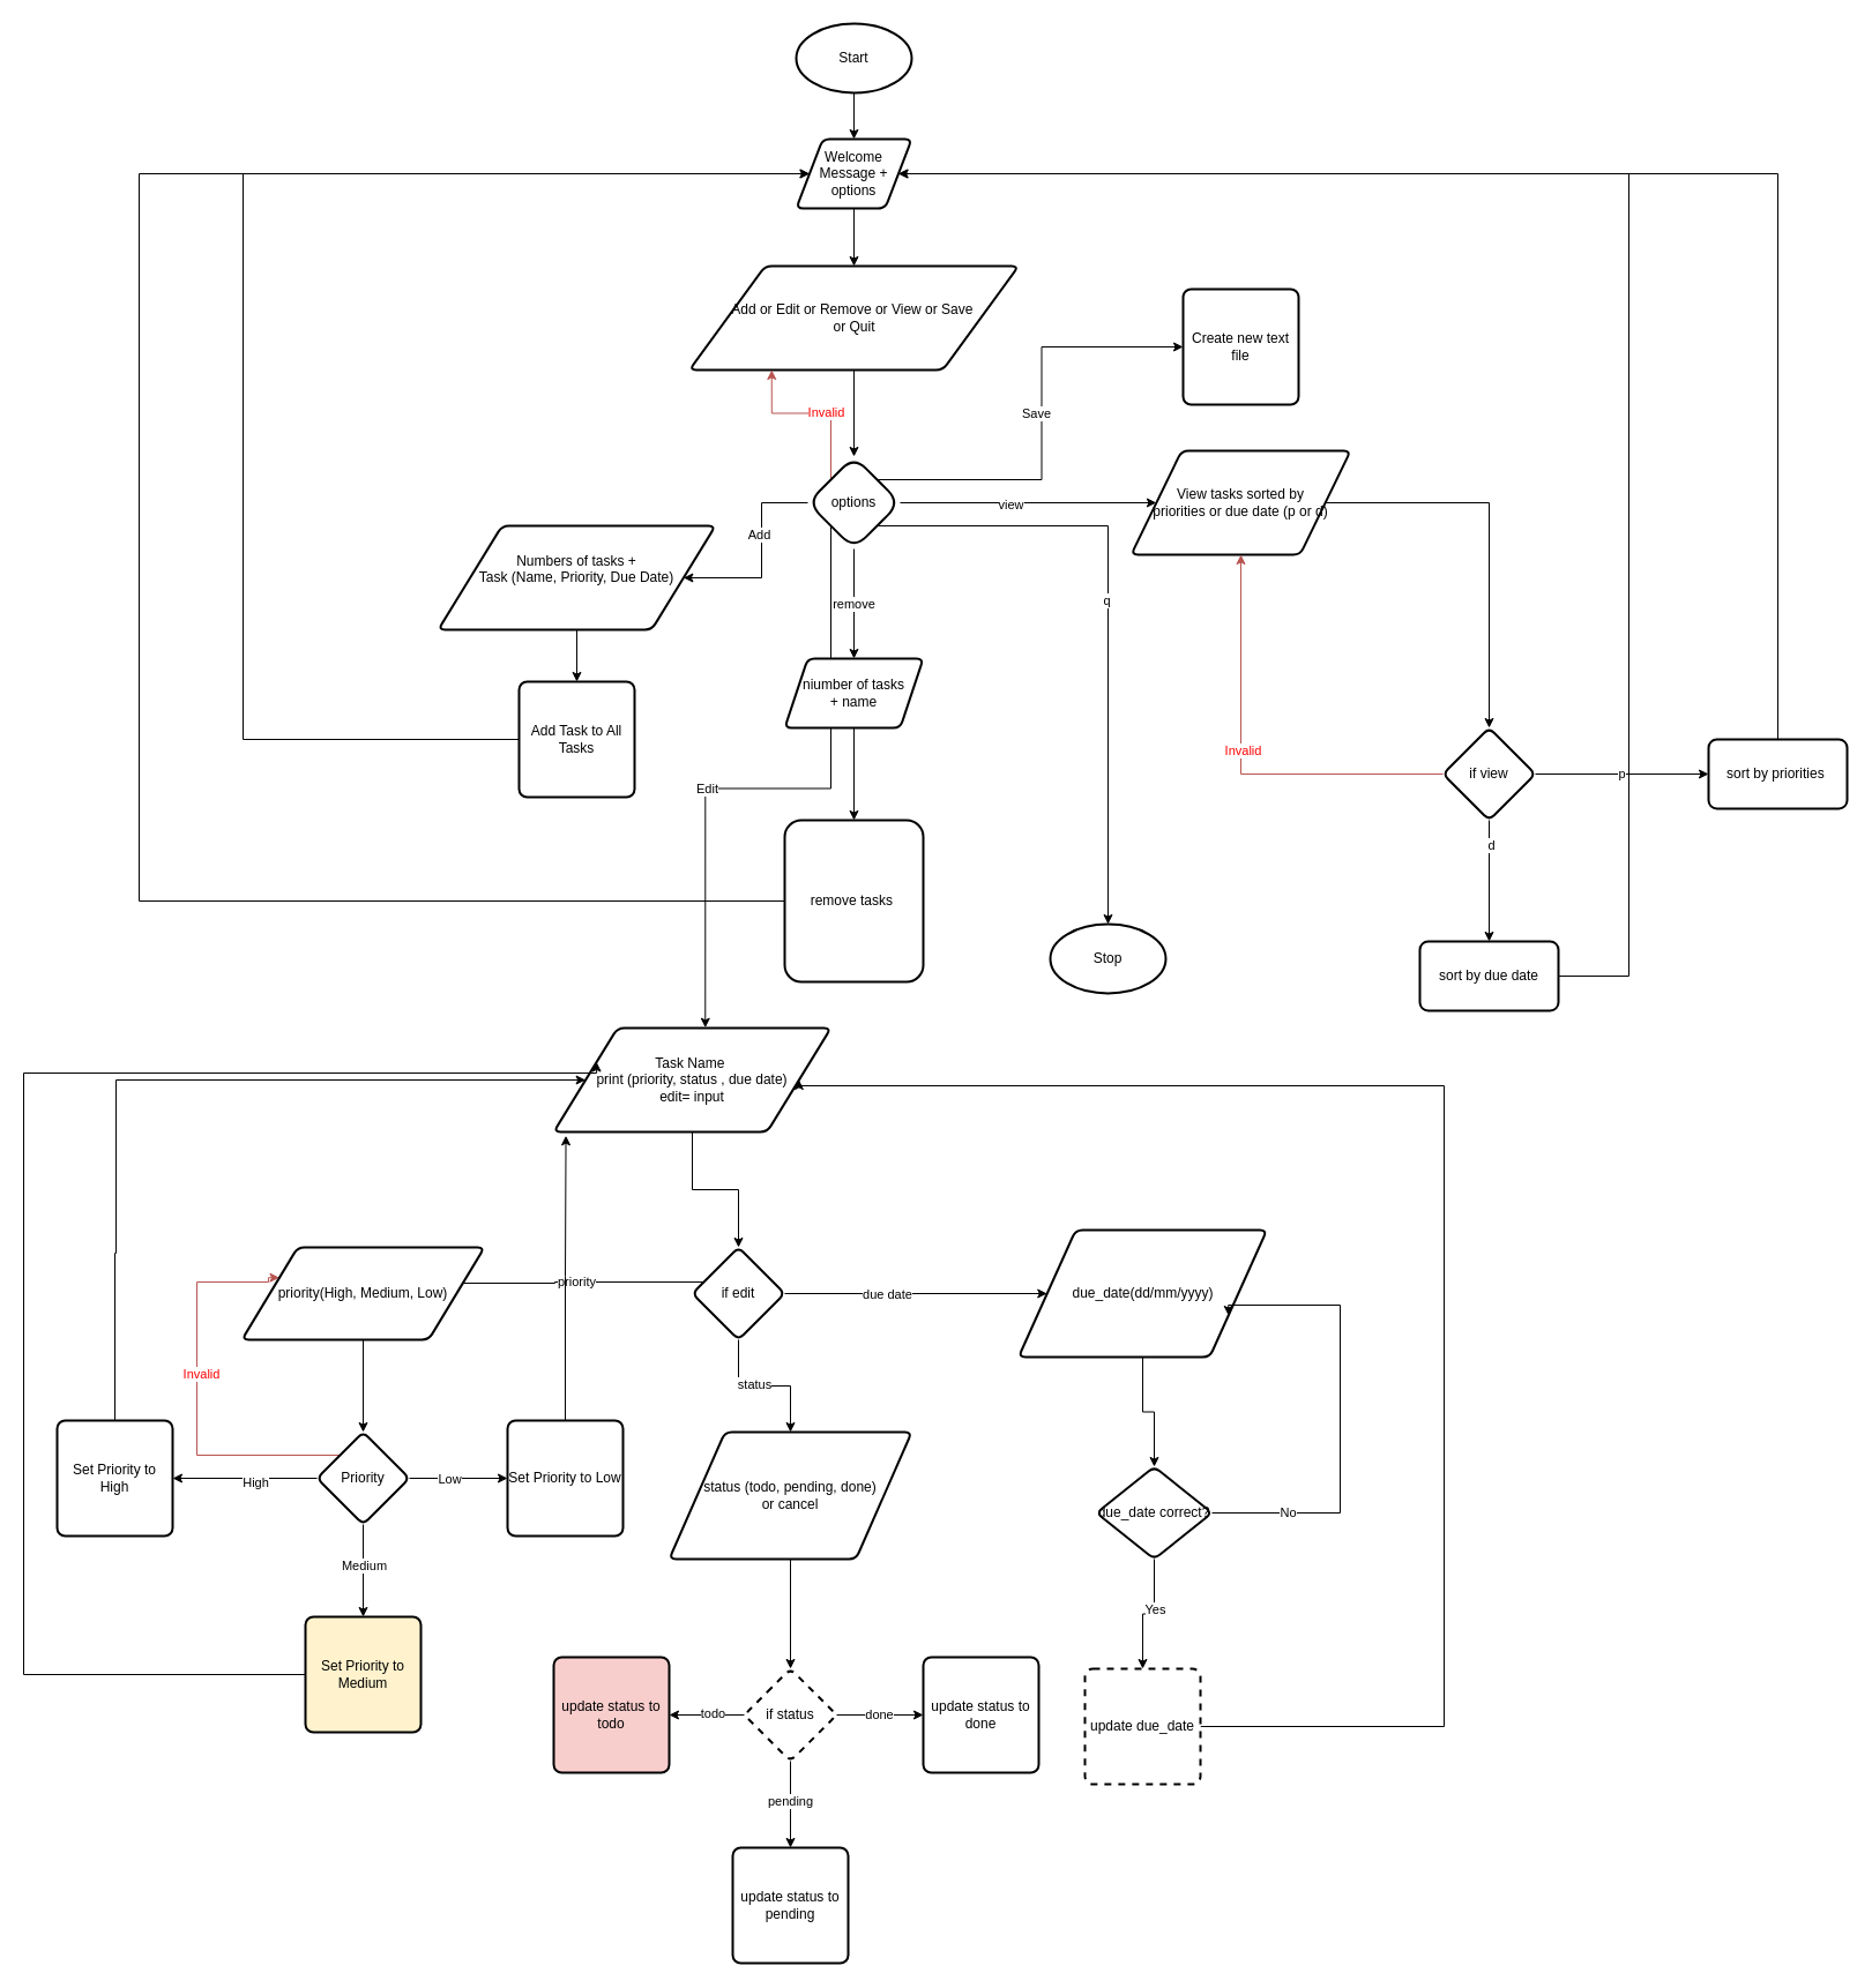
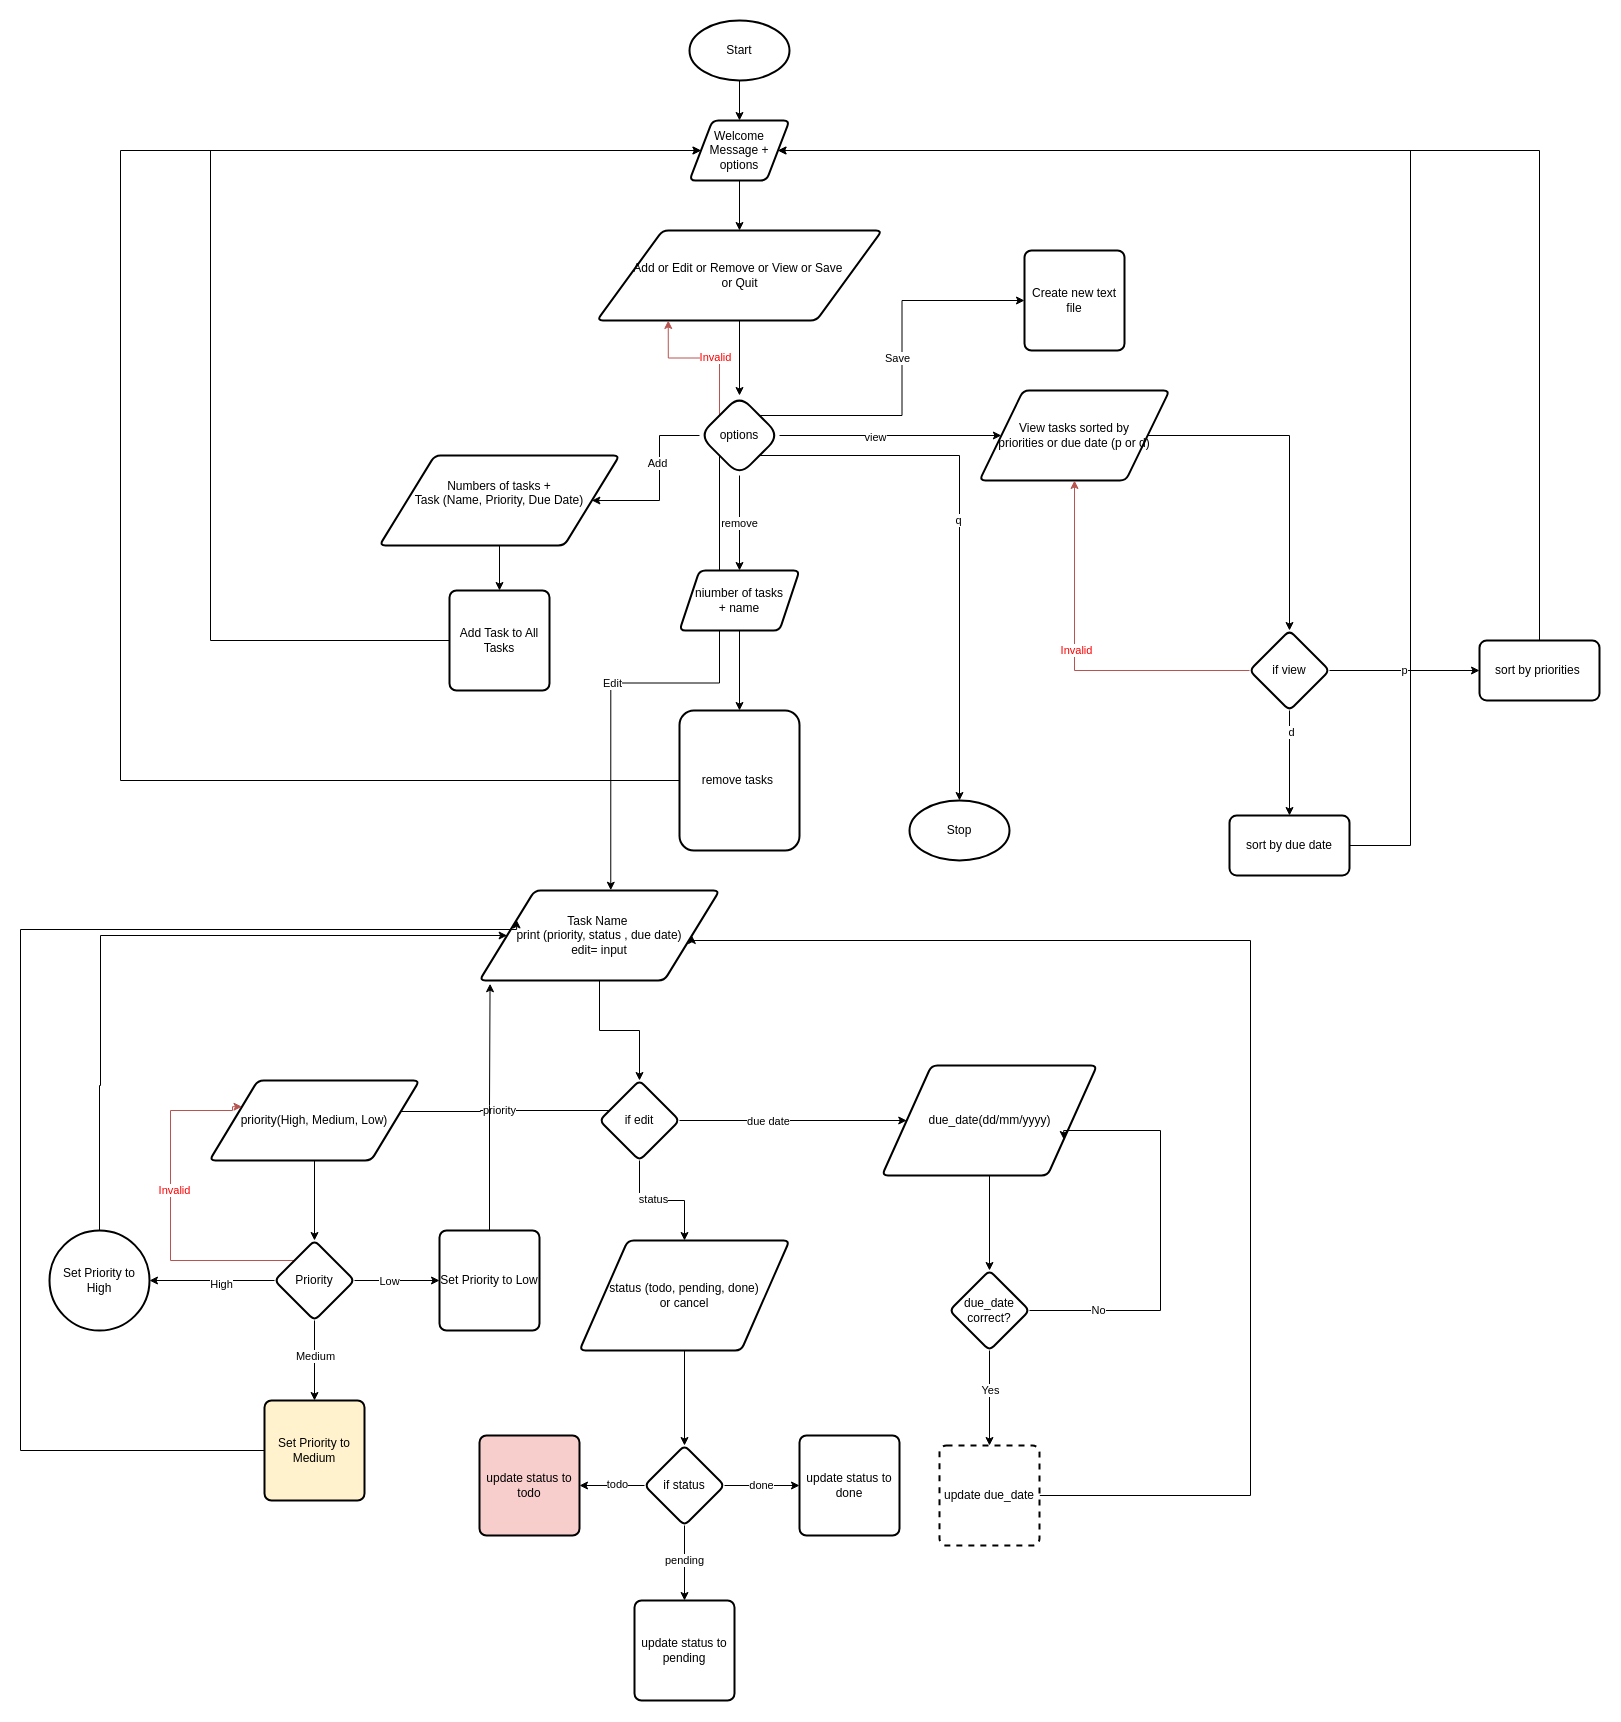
- <mxCell id="64" value="Set Priority to High" style="rounded=1;whiteSpace=wrap;html=1;absoluteArcSize=1;arcSize=14;strokeWidth=2;" vertex="1" parent="1"><mxGeometry x="49" y="1230" width="100" height="100" as="geometry" /></mxCell>
+ <mxCell id="64" value="Set Priority to High" style="ellipse;whiteSpace=wrap;html=1;absoluteArcSize=1;arcSize=14;strokeWidth=2;" vertex="1" parent="1"><mxGeometry x="49" y="1230" width="100" height="100" as="geometry" /></mxCell>
- <mxCell id="90" value="due_date correct?" style="rhombus;whiteSpace=wrap;html=1;strokeWidth=2;rounded=1;arcSize=12;" vertex="1" parent="1"><mxGeometry x="949" y="1270" width="100" height="80" as="geometry" /></mxCell>
+ <mxCell id="90" value="due_date correct?" style="rhombus;whiteSpace=wrap;html=1;strokeWidth=2;rounded=1;arcSize=12;" vertex="1" parent="1"><mxGeometry x="949" y="1270" width="80" height="80" as="geometry" /></mxCell>
- <mxCell id="77" value="if status" style="rhombus;whiteSpace=wrap;html=1;strokeWidth=2;rounded=1;arcSize=12;dashed=1;" vertex="1" parent="1"><mxGeometry x="644" y="1445" width="80" height="80" as="geometry" /></mxCell>
+ <mxCell id="77" value="if status" style="rhombus;whiteSpace=wrap;html=1;strokeWidth=2;rounded=1;arcSize=12;" vertex="1" parent="1"><mxGeometry x="644" y="1445" width="80" height="80" as="geometry" /></mxCell>
